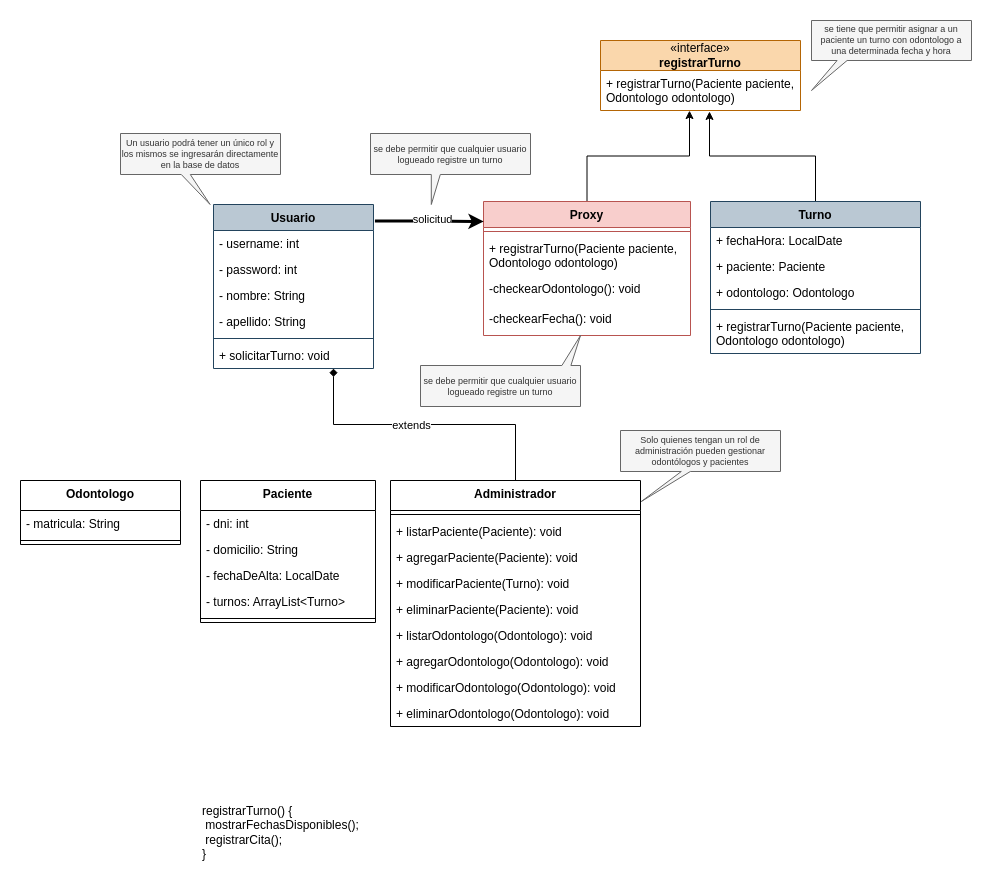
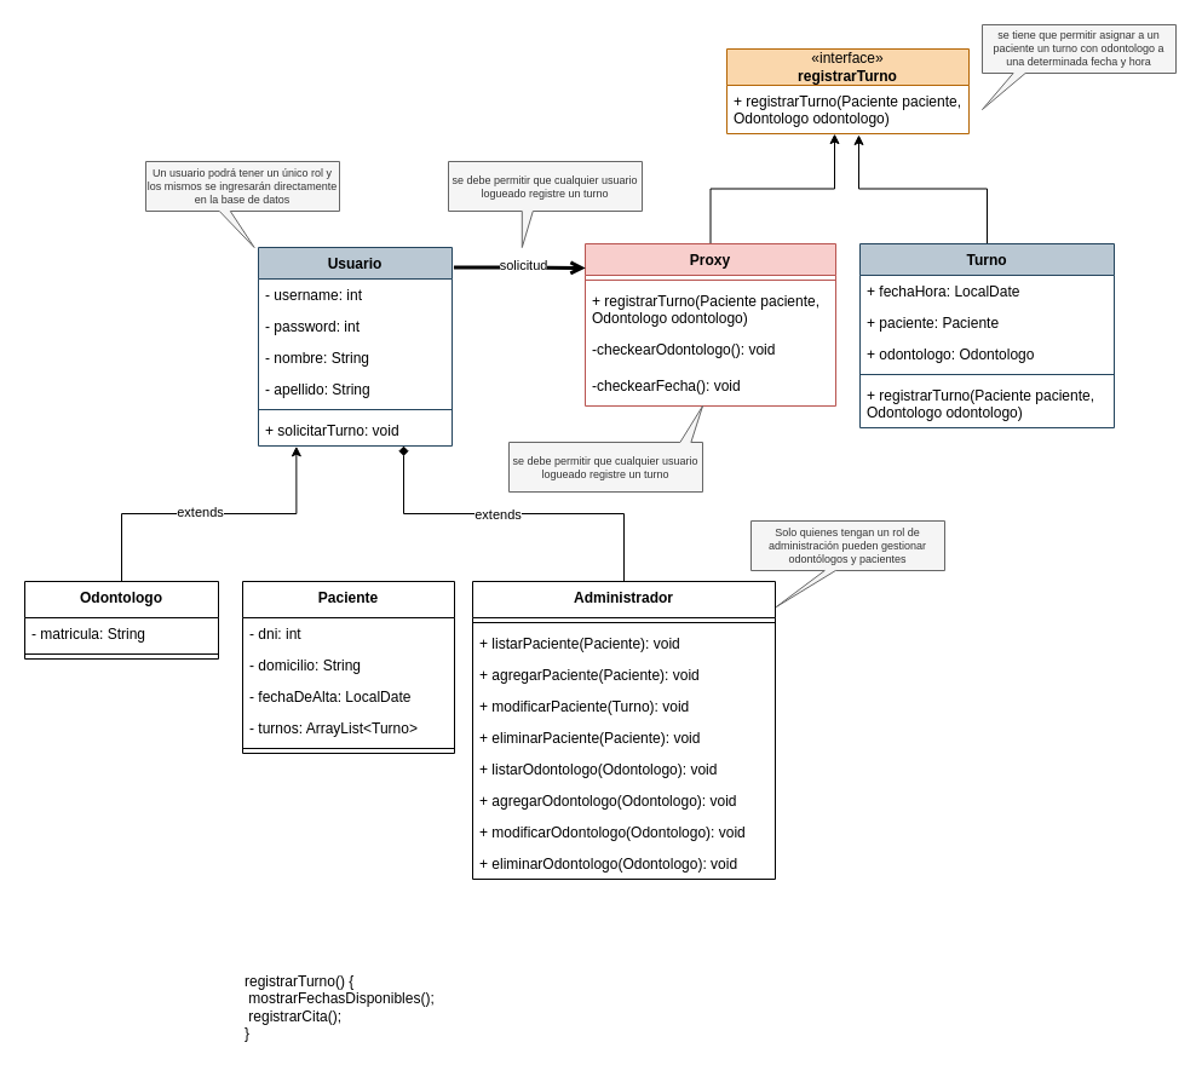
- <mxCell id="39" style="edgeStyle=orthogonalEdgeStyle;rounded=0;orthogonalLoop=1;jettySize=auto;html=1;entryX=0.001;entryY=0.149;entryDx=0;entryDy=0;entryPerimeter=0;strokeWidth=3;exitX=1.009;exitY=0.101;exitDx=0;exitDy=0;exitPerimeter=0;" edge="1" parent="1" source="8" target="34"><mxGeometry relative="1" as="geometry" /></mxCell>
+ <mxCell id="39" style="edgeStyle=orthogonalEdgeStyle;rounded=0;orthogonalLoop=1;jettySize=auto;html=1;entryX=0.001;entryY=0.149;entryDx=0;entryDy=0;entryPerimeter=0;strokeWidth=3;exitX=1.009;exitY=0.101;exitDx=0;exitDy=0;exitPerimeter=0;endArrow=open;" edge="1" parent="1" source="8" target="34"><mxGeometry relative="1" as="geometry" /></mxCell>
+ <mxCell id="28" style="edgeStyle=orthogonalEdgeStyle;rounded=0;orthogonalLoop=1;jettySize=auto;html=1;entryX=0.196;entryY=1.011;entryDx=0;entryDy=0;entryPerimeter=0;" edge="1" parent="1" source="30" target="14"><mxGeometry relative="1" as="geometry" /></mxCell>
+ <mxCell id="29" value="extends" style="edgeLabel;html=1;align=center;verticalAlign=middle;resizable=0;points=[];" vertex="1" connectable="0" parent="28"><mxGeometry x="-0.061" y="2" relative="1" as="geometry"><mxPoint as="offset" /></mxGeometry></mxCell>
